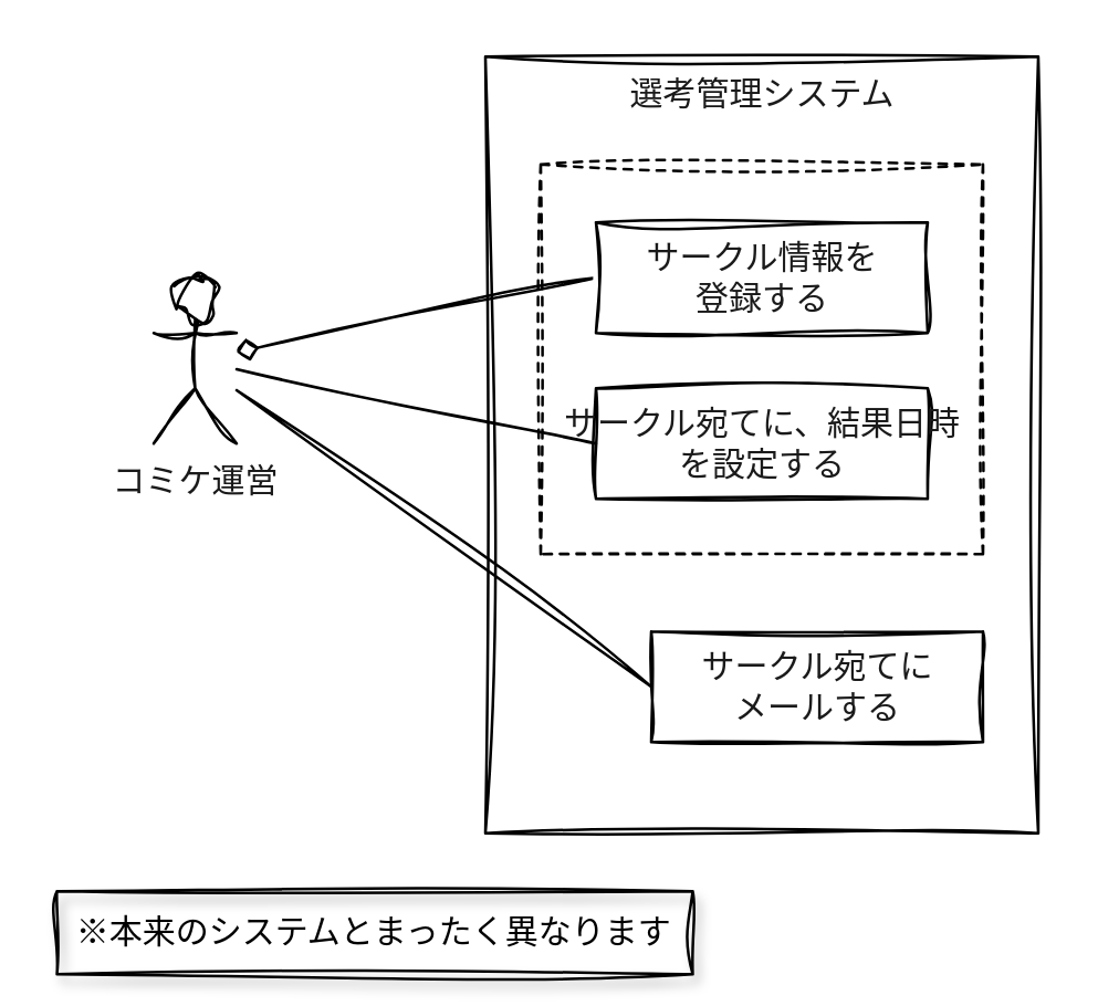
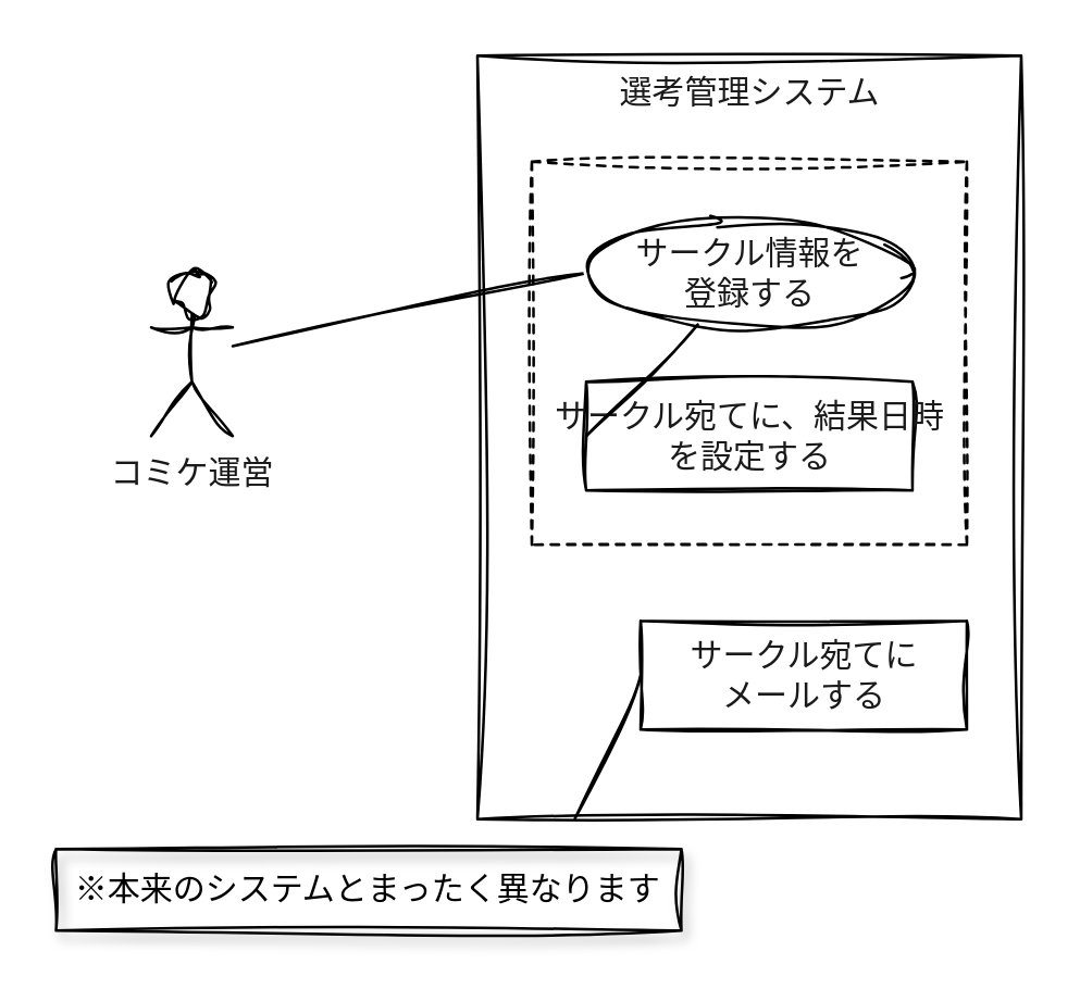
- <mxCell id="6" value="サークル情報を&lt;br&gt;登録する" style="html=1;sketch=1;curveFitting=1;jiggle=2;fillColor=#FFFFFF;fontColor=#1A1A1A;strokeColor=#000000;" vertex="1" parent="1"><mxGeometry x="215" y="80" width="120" height="40" as="geometry" /></mxCell>
+ <mxCell id="6" value="サークル情報を&lt;br&gt;登録する" style="ellipse;html=1;sketch=1;curveFitting=1;jiggle=2;fillColor=#FFFFFF;fontColor=#1A1A1A;strokeColor=#000000;" vertex="1" parent="1"><mxGeometry x="215" y="80" width="120" height="40" as="geometry" /></mxCell>
- <mxCell id="5" style="edgeStyle=none;html=1;exitX=0;exitY=0.5;exitDx=0;exitDy=0;endArrow=diamond;endFill=0;sketch=1;curveFitting=1;jiggle=2;fontColor=#1A1A1A;" edge="1" parent="1" source="6" target="2"><mxGeometry relative="1" as="geometry" /></mxCell>
+ <mxCell id="5" style="edgeStyle=none;html=1;exitX=0;exitY=0.5;exitDx=0;exitDy=0;endArrow=none;endFill=0;sketch=1;curveFitting=1;jiggle=2;fontColor=#1A1A1A;" edge="1" parent="1" source="6" target="2"><mxGeometry relative="1" as="geometry" /></mxCell>
- <mxCell id="9" style="edgeStyle=none;html=1;exitX=0;exitY=0.5;exitDx=0;exitDy=0;endArrow=none;endFill=0;sketch=1;curveFitting=1;jiggle=2;fontColor=#1A1A1A;" edge="1" parent="1" source="7" target="2"><mxGeometry relative="1" as="geometry"><mxPoint x="225" y="110" as="sourcePoint" /><mxPoint x="95" y="136.897" as="targetPoint" /></mxGeometry></mxCell>
+ <mxCell id="9" style="edgeStyle=none;html=1;exitX=0;exitY=0.5;exitDx=0;exitDy=0;endArrow=none;endFill=0;sketch=1;curveFitting=1;jiggle=2;fontColor=#1A1A1A;" edge="1" parent="1" source="7" target="6"><mxGeometry relative="1" as="geometry"><mxPoint x="225" y="110" as="sourcePoint" /><mxPoint x="95" y="136.897" as="targetPoint" /></mxGeometry></mxCell>
- <mxCell id="10" style="edgeStyle=none;html=1;exitX=0;exitY=0.5;exitDx=0;exitDy=0;endArrow=none;endFill=0;sketch=1;curveFitting=1;jiggle=2;fontColor=#1A1A1A;" edge="1" parent="1" source="8" target="2"><mxGeometry relative="1" as="geometry"><mxPoint x="225" y="170" as="sourcePoint" /><mxPoint x="95" y="143.103" as="targetPoint" /></mxGeometry></mxCell>
+ <mxCell id="10" style="edgeStyle=none;html=1;exitX=0;exitY=0.5;exitDx=0;exitDy=0;endArrow=none;endFill=0;sketch=1;curveFitting=1;jiggle=2;fontColor=#1A1A1A;" edge="1" parent="1" source="8" target="3"><mxGeometry relative="1" as="geometry"><mxPoint x="225" y="170" as="sourcePoint" /><mxPoint x="95" y="143.103" as="targetPoint" /></mxGeometry></mxCell>
- <mxCell id="11" value="※本来のシステムとまったく異なります" style="text;html=1;strokeColor=#000000;fillColor=none;align=center;verticalAlign=middle;whiteSpace=wrap;rounded=0;fontColor=#000000;shadow=1;sketch=1;curveFitting=1;jiggle=2;" vertex="1" parent="1"><mxGeometry x="20" y="322" width="230" height="30" as="geometry" /></mxCell>
+ <mxCell id="11" value="※本来のシステムとまったく異なります" style="text;html=1;strokeColor=#000000;fillColor=none;align=center;verticalAlign=middle;whiteSpace=wrap;rounded=0;fontColor=#000000;shadow=1;sketch=1;curveFitting=1;jiggle=2;" vertex="1" parent="1"><mxGeometry x="20" y="312" width="230" height="30" as="geometry" /></mxCell>
